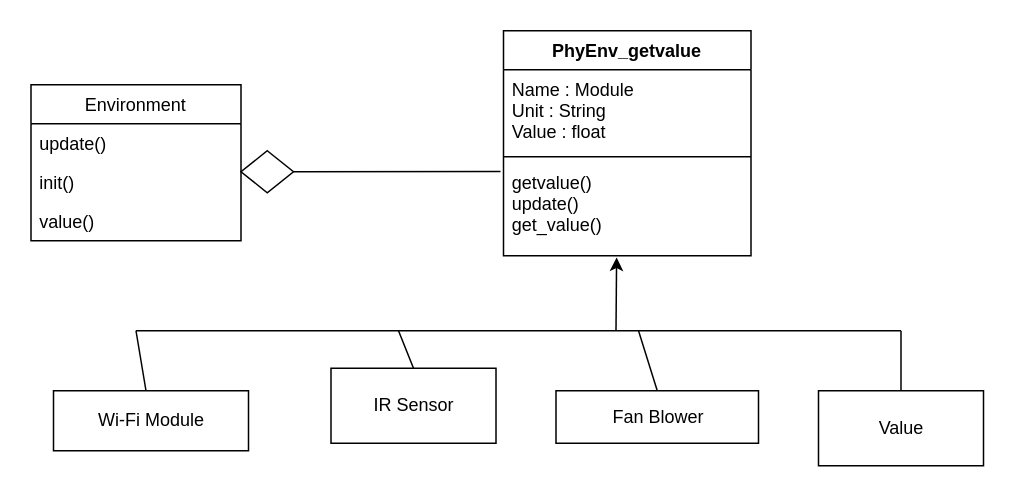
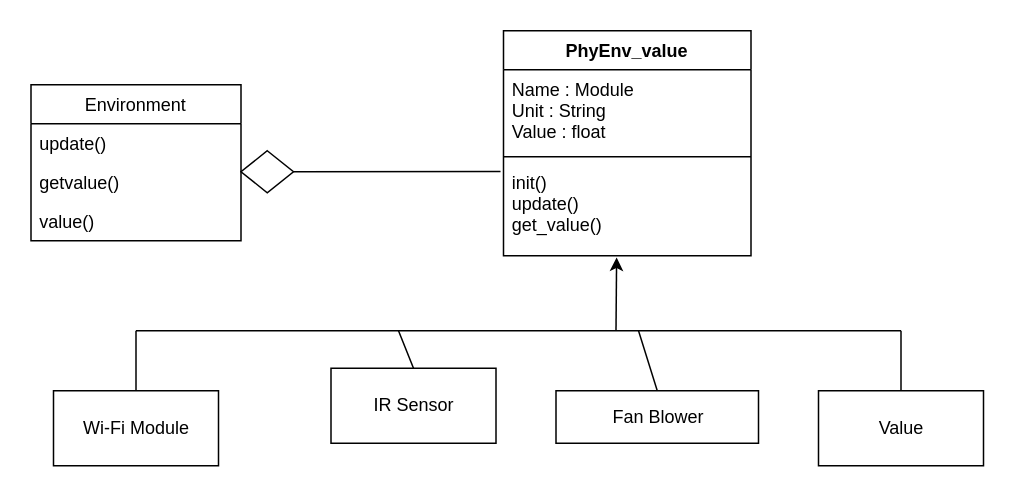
- <mxCell id="6" value="PhyEnv_getvalue" style="swimlane;fontStyle=1;align=center;verticalAlign=top;childLayout=stackLayout;horizontal=1;startSize=26;horizontalStack=0;resizeParent=1;resizeParentMax=0;resizeLast=0;collapsible=1;marginBottom=0;" parent="1" vertex="1"><mxGeometry x="335" y="20" width="165" height="150" as="geometry" /></mxCell>
+ <mxCell id="6" value="PhyEnv_value" style="swimlane;fontStyle=1;align=center;verticalAlign=top;childLayout=stackLayout;horizontal=1;startSize=26;horizontalStack=0;resizeParent=1;resizeParentMax=0;resizeLast=0;collapsible=1;marginBottom=0;" parent="1" vertex="1"><mxGeometry x="335" y="20" width="165" height="150" as="geometry" /></mxCell>
- <mxCell id="12" value="init()" style="text;strokeColor=none;fillColor=none;align=left;verticalAlign=top;spacingLeft=4;spacingRight=4;overflow=hidden;rotatable=0;points=[[0,0.5],[1,0.5]];portConstraint=eastwest;" parent="10" vertex="1"><mxGeometry y="52" width="140" height="26" as="geometry" /></mxCell>
+ <mxCell id="12" value="getvalue()" style="text;strokeColor=none;fillColor=none;align=left;verticalAlign=top;spacingLeft=4;spacingRight=4;overflow=hidden;rotatable=0;points=[[0,0.5],[1,0.5]];portConstraint=eastwest;" parent="10" vertex="1"><mxGeometry y="52" width="140" height="26" as="geometry" /></mxCell>
- <mxCell id="9" value="getvalue()&#10;update()&#10;get_value()&#10;" style="text;strokeColor=none;fillColor=none;align=left;verticalAlign=top;spacingLeft=4;spacingRight=4;overflow=hidden;rotatable=0;points=[[0,0.5],[1,0.5]];portConstraint=eastwest;" parent="6" vertex="1"><mxGeometry y="88" width="165" height="62" as="geometry" /></mxCell>
+ <mxCell id="9" value="init()&#10;update()&#10;get_value()&#10;" style="text;strokeColor=none;fillColor=none;align=left;verticalAlign=top;spacingLeft=4;spacingRight=4;overflow=hidden;rotatable=0;points=[[0,0.5],[1,0.5]];portConstraint=eastwest;" parent="6" vertex="1"><mxGeometry y="88" width="165" height="62" as="geometry" /></mxCell>
- <mxCell id="2" value="Wi-Fi Module" style="html=1;" parent="1" vertex="1"><mxGeometry x="35" y="260" width="130" height="40" as="geometry" /></mxCell>
+ <mxCell id="2" value="Wi-Fi Module" style="html=1;" parent="1" vertex="1"><mxGeometry x="35" y="260" width="110" height="50" as="geometry" /></mxCell>
